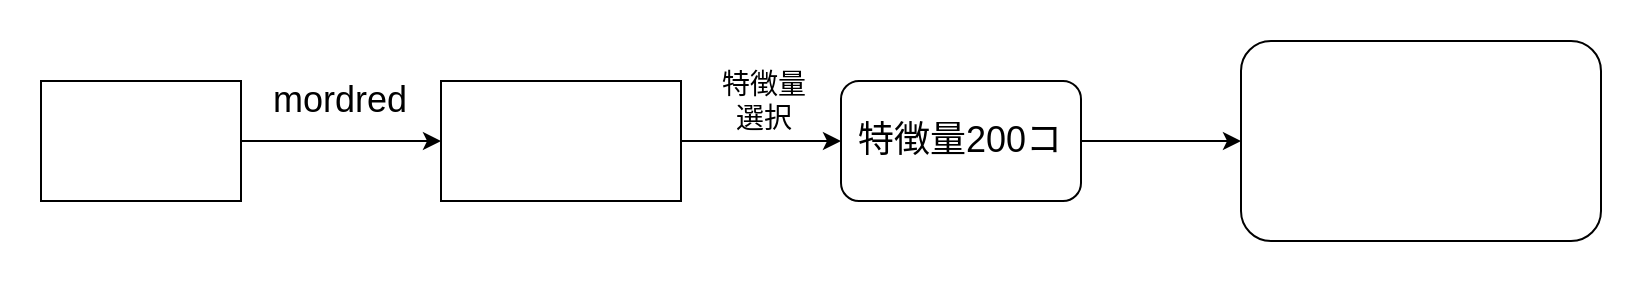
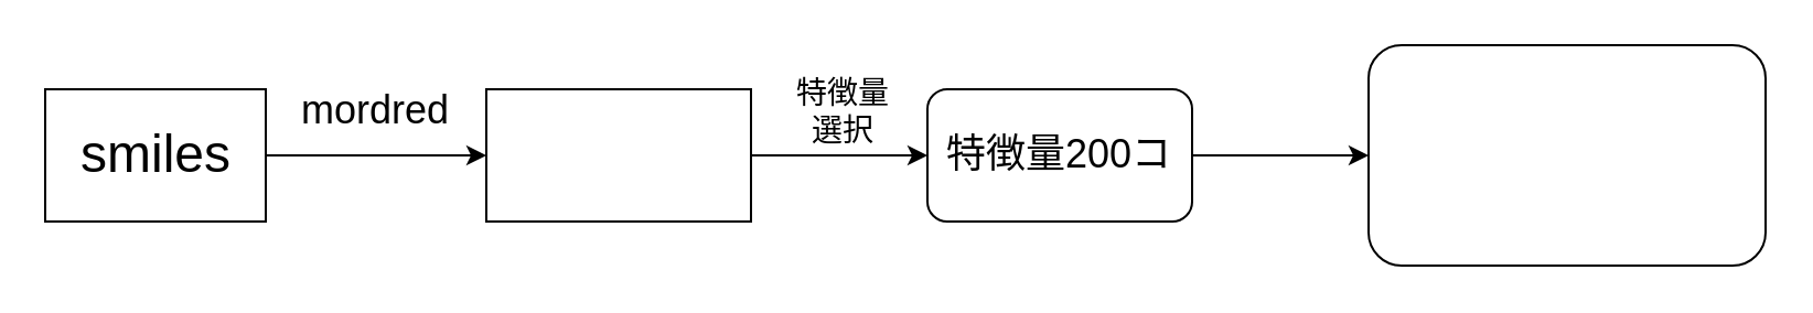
+ <mxCell id="4" value="&lt;font style=&quot;font-size: 24px&quot;&gt;smiles&lt;/font&gt;" style="text;html=1;align=center;verticalAlign=middle;resizable=0;points=[];autosize=1;" vertex="1" parent="1"><mxGeometry x="30" y="60" width="80" height="20" as="geometry" /></mxCell>
